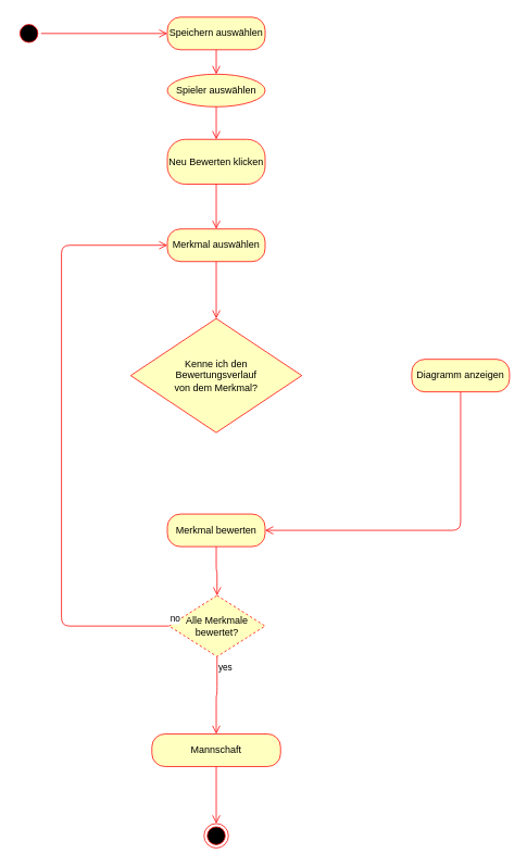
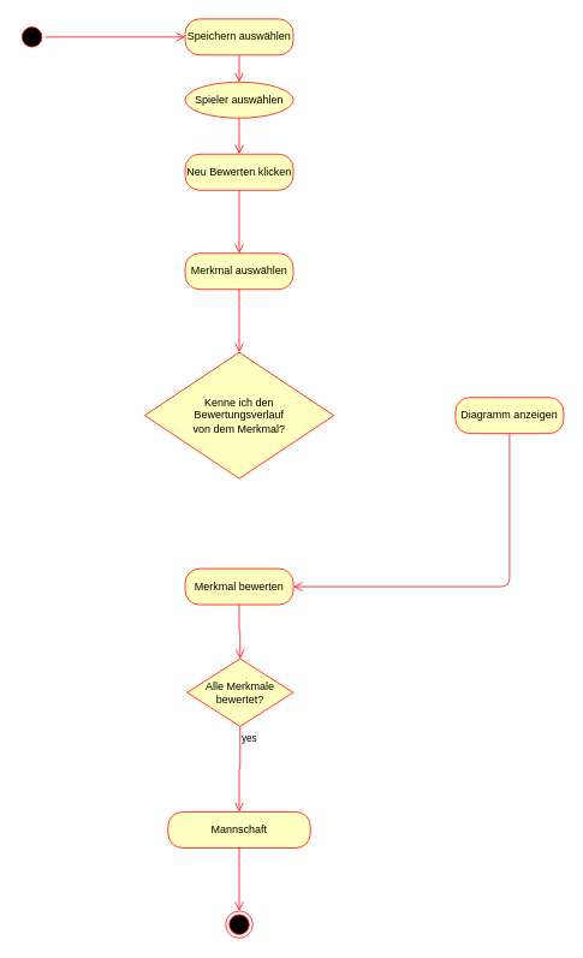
- <mxCell id="8" value="Neu Bewerten klicken" style="rounded=1;whiteSpace=wrap;html=1;arcSize=40;fontColor=#000000;fillColor=#ffffc0;strokeColor=#ff0000;" vertex="1" parent="1"><mxGeometry x="205" y="170" width="120" height="55" as="geometry" /></mxCell>
+ <mxCell id="8" value="Neu Bewerten klicken" style="rounded=1;whiteSpace=wrap;html=1;arcSize=40;fontColor=#000000;fillColor=#ffffc0;strokeColor=#ff0000;" vertex="1" parent="1"><mxGeometry x="205" y="170" width="120" height="40" as="geometry" /></mxCell>
- <mxCell id="22" value="no" style="edgeStyle=orthogonalEdgeStyle;html=1;align=left;verticalAlign=bottom;endArrow=open;endSize=8;strokeColor=#ff0000;exitX=0;exitY=0.5;exitDx=0;exitDy=0;entryX=0;entryY=0.5;entryDx=0;entryDy=0;" edge="1" parent="1" source="14" target="19"><mxGeometry x="-1" relative="1" as="geometry"><mxPoint x="515" y="470" as="targetPoint" /><mxPoint x="380" y="470" as="sourcePoint" /><Array as="points"><mxPoint x="75" y="768" /><mxPoint x="75" y="300" /></Array></mxGeometry></mxCell>
- <mxCell id="14" value="Alle Merkmale bewertet?" style="rhombus;whiteSpace=wrap;html=1;fillColor=#ffffc0;strokeColor=#ff0000;dashed=1;" vertex="1" parent="1"><mxGeometry x="207" y="730" width="118" height="75" as="geometry" /></mxCell>
+ <mxCell id="14" value="Alle Merkmale bewertet?" style="rhombus;whiteSpace=wrap;html=1;fillColor=#ffffc0;strokeColor=#ff0000;" vertex="1" parent="1"><mxGeometry x="207" y="730" width="118" height="75" as="geometry" /></mxCell>
